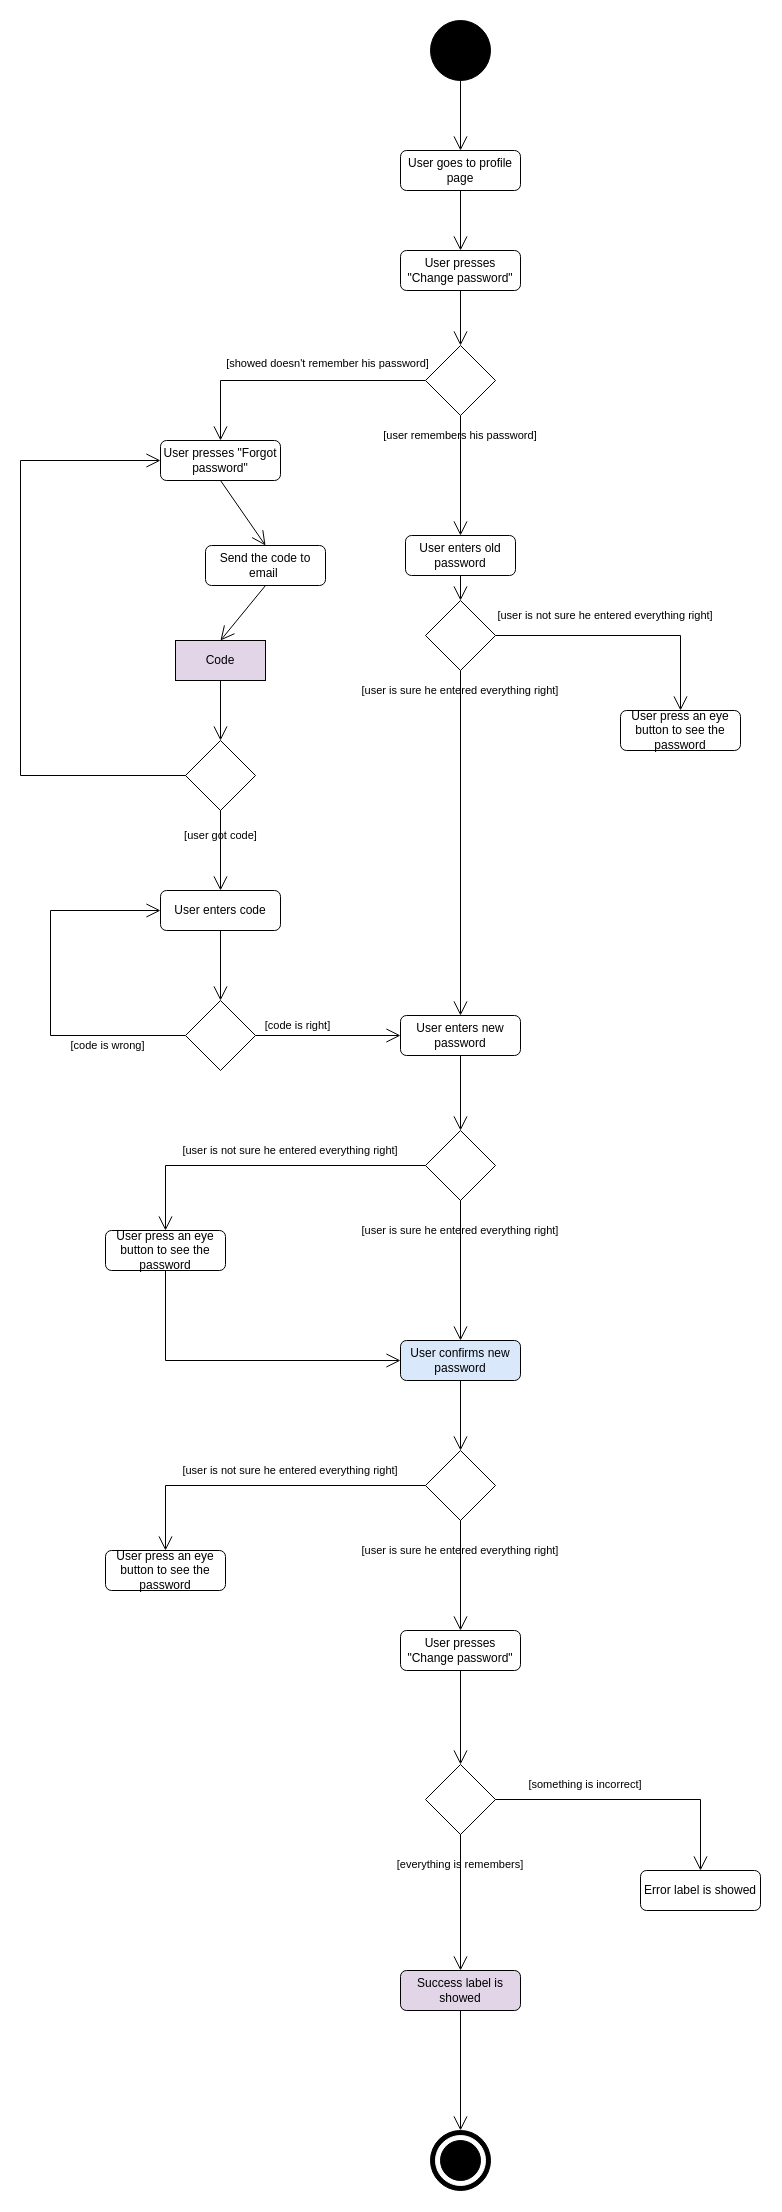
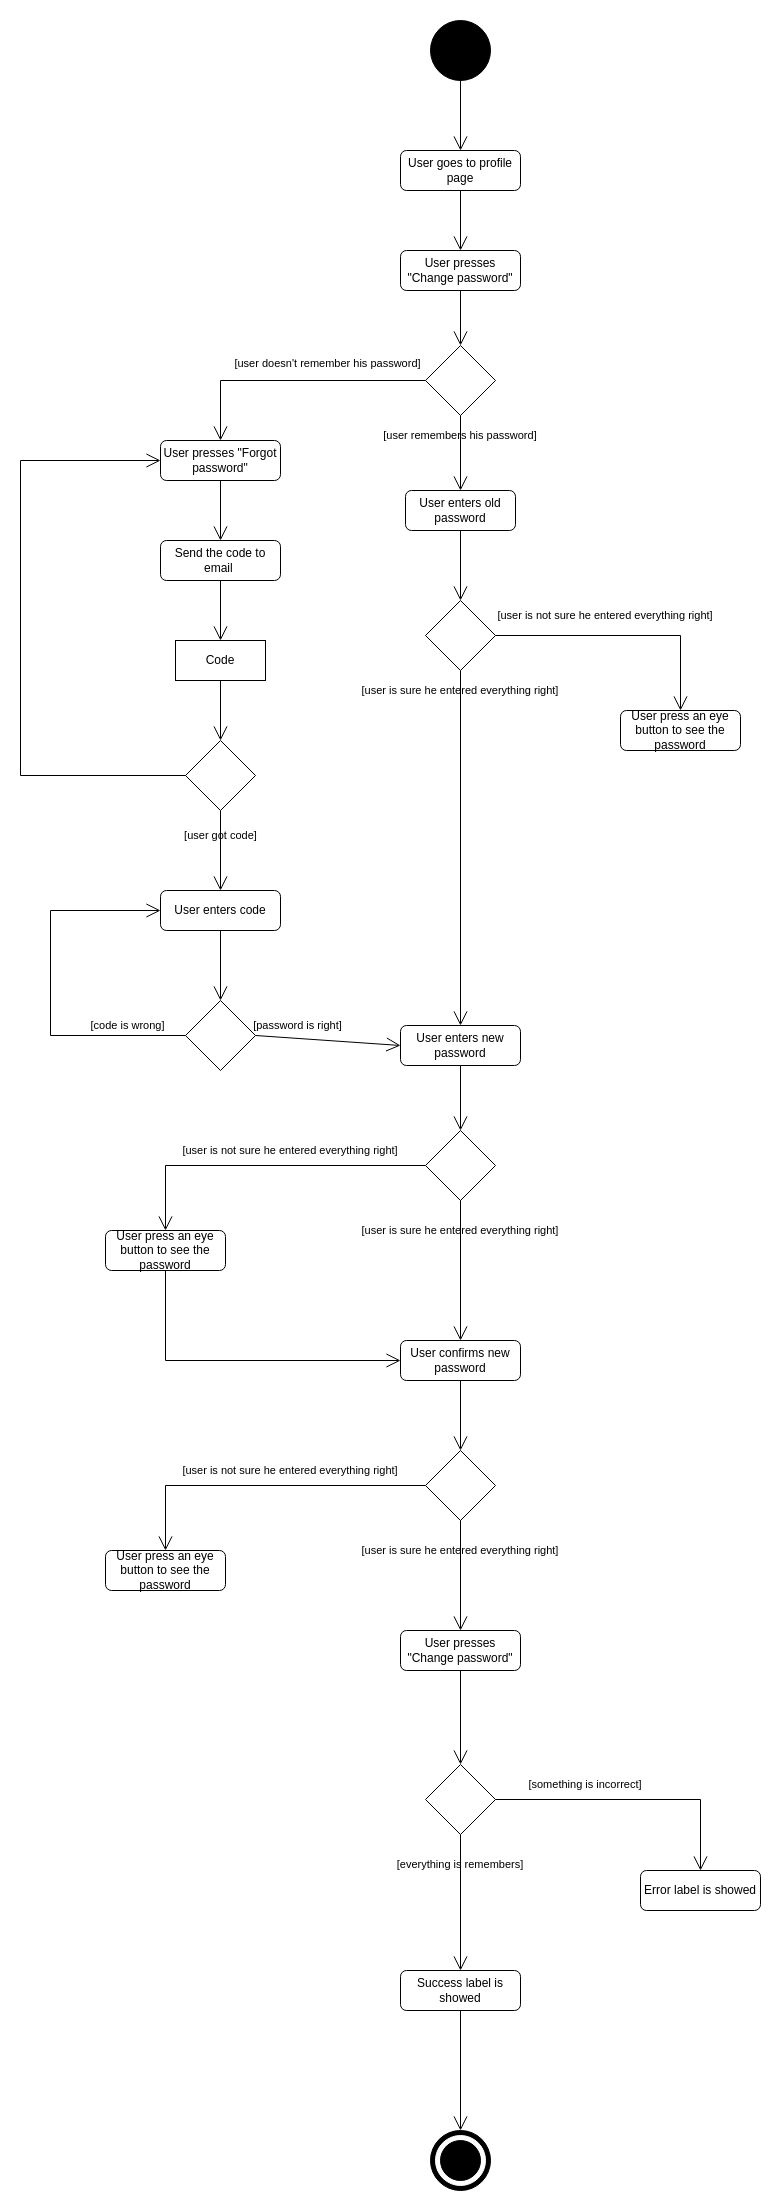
- <mxCell id="14" value="&lt;font style=&quot;font-size: 11px;&quot;&gt;[showed doesn't remember his password]&lt;/font&gt;" style="text;html=1;align=center;verticalAlign=middle;whiteSpace=wrap;rounded=0;" vertex="1" parent="1"><mxGeometry x="225" y="345" width="205" height="35" as="geometry" /></mxCell>
+ <mxCell id="14" value="&lt;font style=&quot;font-size: 11px;&quot;&gt;[user doesn't remember his password]&lt;/font&gt;" style="text;html=1;align=center;verticalAlign=middle;whiteSpace=wrap;rounded=0;" vertex="1" parent="1"><mxGeometry x="225" y="345" width="205" height="35" as="geometry" /></mxCell>
- <mxCell id="66" value="User enters old password" style="rounded=1;whiteSpace=wrap;html=1;" vertex="1" parent="1"><mxGeometry x="405" y="535" width="110" height="40" as="geometry" /></mxCell>
+ <mxCell id="66" value="User enters old password" style="rounded=1;whiteSpace=wrap;html=1;" vertex="1" parent="1"><mxGeometry x="405" y="490" width="110" height="40" as="geometry" /></mxCell>
- <mxCell id="15" value="Send the code to email&amp;nbsp;" style="rounded=1;whiteSpace=wrap;html=1;fontSize=12;glass=0;strokeWidth=1;shadow=0;" vertex="1" parent="1"><mxGeometry x="205" y="545" width="120" height="40" as="geometry" /></mxCell>
+ <mxCell id="15" value="Send the code to email&amp;nbsp;" style="rounded=1;whiteSpace=wrap;html=1;fontSize=12;glass=0;strokeWidth=1;shadow=0;" vertex="1" parent="1"><mxGeometry x="160" y="540" width="120" height="40" as="geometry" /></mxCell>
- <mxCell id="4" value="Code" style="rounded=0;whiteSpace=wrap;html=1;fillColor=#e1d5e7;" vertex="1" parent="1"><mxGeometry x="175" y="640" width="90" height="40" as="geometry" /></mxCell>
+ <mxCell id="4" value="Code" style="rounded=0;whiteSpace=wrap;html=1;" vertex="1" parent="1"><mxGeometry x="175" y="640" width="90" height="40" as="geometry" /></mxCell>
- <mxCell id="27" value="&lt;font style=&quot;font-size: 11px;&quot;&gt;[code is right]&lt;/font&gt;" style="text;html=1;align=center;verticalAlign=middle;whiteSpace=wrap;rounded=0;" vertex="1" parent="1"><mxGeometry x="250" y="1005" width="95" height="40" as="geometry" /></mxCell>
+ <mxCell id="27" value="&lt;font style=&quot;font-size: 11px;&quot;&gt;[password is right]&lt;/font&gt;" style="text;html=1;align=center;verticalAlign=middle;whiteSpace=wrap;rounded=0;" vertex="1" parent="1"><mxGeometry x="250" y="1005" width="95" height="40" as="geometry" /></mxCell>
- <mxCell id="31" value="User enters new password" style="rounded=1;whiteSpace=wrap;html=1;fontSize=12;glass=0;strokeWidth=1;shadow=0;" vertex="1" parent="1"><mxGeometry x="400" y="1015" width="120" height="40" as="geometry" /></mxCell>
+ <mxCell id="31" value="User enters new password" style="rounded=1;whiteSpace=wrap;html=1;fontSize=12;glass=0;strokeWidth=1;shadow=0;" vertex="1" parent="1"><mxGeometry x="400" y="1025" width="120" height="40" as="geometry" /></mxCell>
- <mxCell id="30" value="&lt;font style=&quot;font-size: 11px;&quot;&gt;[code is wrong]&lt;/font&gt;" style="text;html=1;align=center;verticalAlign=middle;whiteSpace=wrap;rounded=0;" vertex="1" parent="1"><mxGeometry x="60" y="1025" width="95" height="40" as="geometry" /></mxCell>
+ <mxCell id="30" value="&lt;font style=&quot;font-size: 11px;&quot;&gt;[code is wrong]&lt;/font&gt;" style="text;html=1;align=center;verticalAlign=middle;whiteSpace=wrap;rounded=0;" vertex="1" parent="1"><mxGeometry x="80" y="1005" width="95" height="40" as="geometry" /></mxCell>
- <mxCell id="45" value="User confirms new password" style="rounded=1;whiteSpace=wrap;html=1;fontSize=12;glass=0;strokeWidth=1;shadow=0;fillColor=#dae8fc;" vertex="1" parent="1"><mxGeometry x="400" y="1340" width="120" height="40" as="geometry" /></mxCell>
+ <mxCell id="45" value="User confirms new password" style="rounded=1;whiteSpace=wrap;html=1;fontSize=12;glass=0;strokeWidth=1;shadow=0;" vertex="1" parent="1"><mxGeometry x="400" y="1340" width="120" height="40" as="geometry" /></mxCell>
- <mxCell id="55" value="Success label is showed" style="rounded=1;whiteSpace=wrap;html=1;fontSize=12;glass=0;strokeWidth=1;shadow=0;fillColor=#e1d5e7;" vertex="1" parent="1"><mxGeometry x="400" y="1970" width="120" height="40" as="geometry" /></mxCell>
+ <mxCell id="55" value="Success label is showed" style="rounded=1;whiteSpace=wrap;html=1;fontSize=12;glass=0;strokeWidth=1;shadow=0;" vertex="1" parent="1"><mxGeometry x="400" y="1970" width="120" height="40" as="geometry" /></mxCell>
